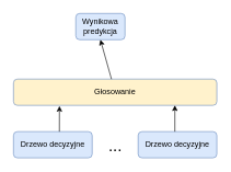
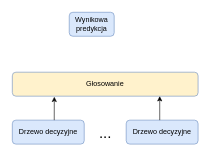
- <mxCell id="6" value="" style="endArrow=classic;html=1;entryX=0.5;entryY=1;entryDx=0;entryDy=0;" parent="1" source="2" target="3" edge="1"><mxGeometry width="50" height="50" relative="1" as="geometry"><mxPoint x="140" y="160" as="sourcePoint" /><mxPoint x="190" y="110" as="targetPoint" /></mxGeometry></mxCell>
